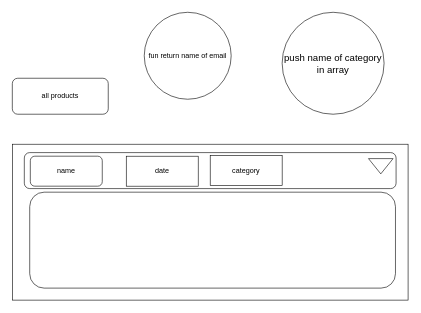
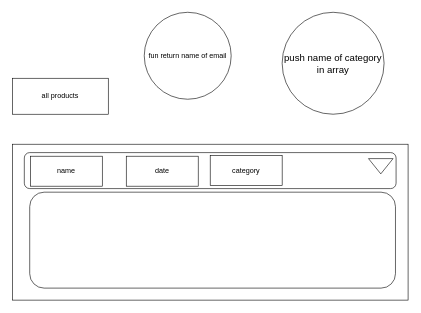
- <mxCell id="2" value="all products" style="whiteSpace=wrap;html=1;rounded=1;" parent="1" vertex="1"><mxGeometry x="20" y="130" width="160" height="60" as="geometry" /></mxCell>
+ <mxCell id="2" value="all products" style="rounded=0;whiteSpace=wrap;html=1;" parent="1" vertex="1"><mxGeometry x="20" y="130" width="160" height="60" as="geometry" /></mxCell>
- <mxCell id="7" value="name" style="whiteSpace=wrap;html=1;rounded=1;" vertex="1" parent="1"><mxGeometry x="50" y="260" width="120" height="50" as="geometry" /></mxCell>
+ <mxCell id="7" value="name" style="rounded=0;whiteSpace=wrap;html=1;" vertex="1" parent="1"><mxGeometry x="50" y="260" width="120" height="50" as="geometry" /></mxCell>
